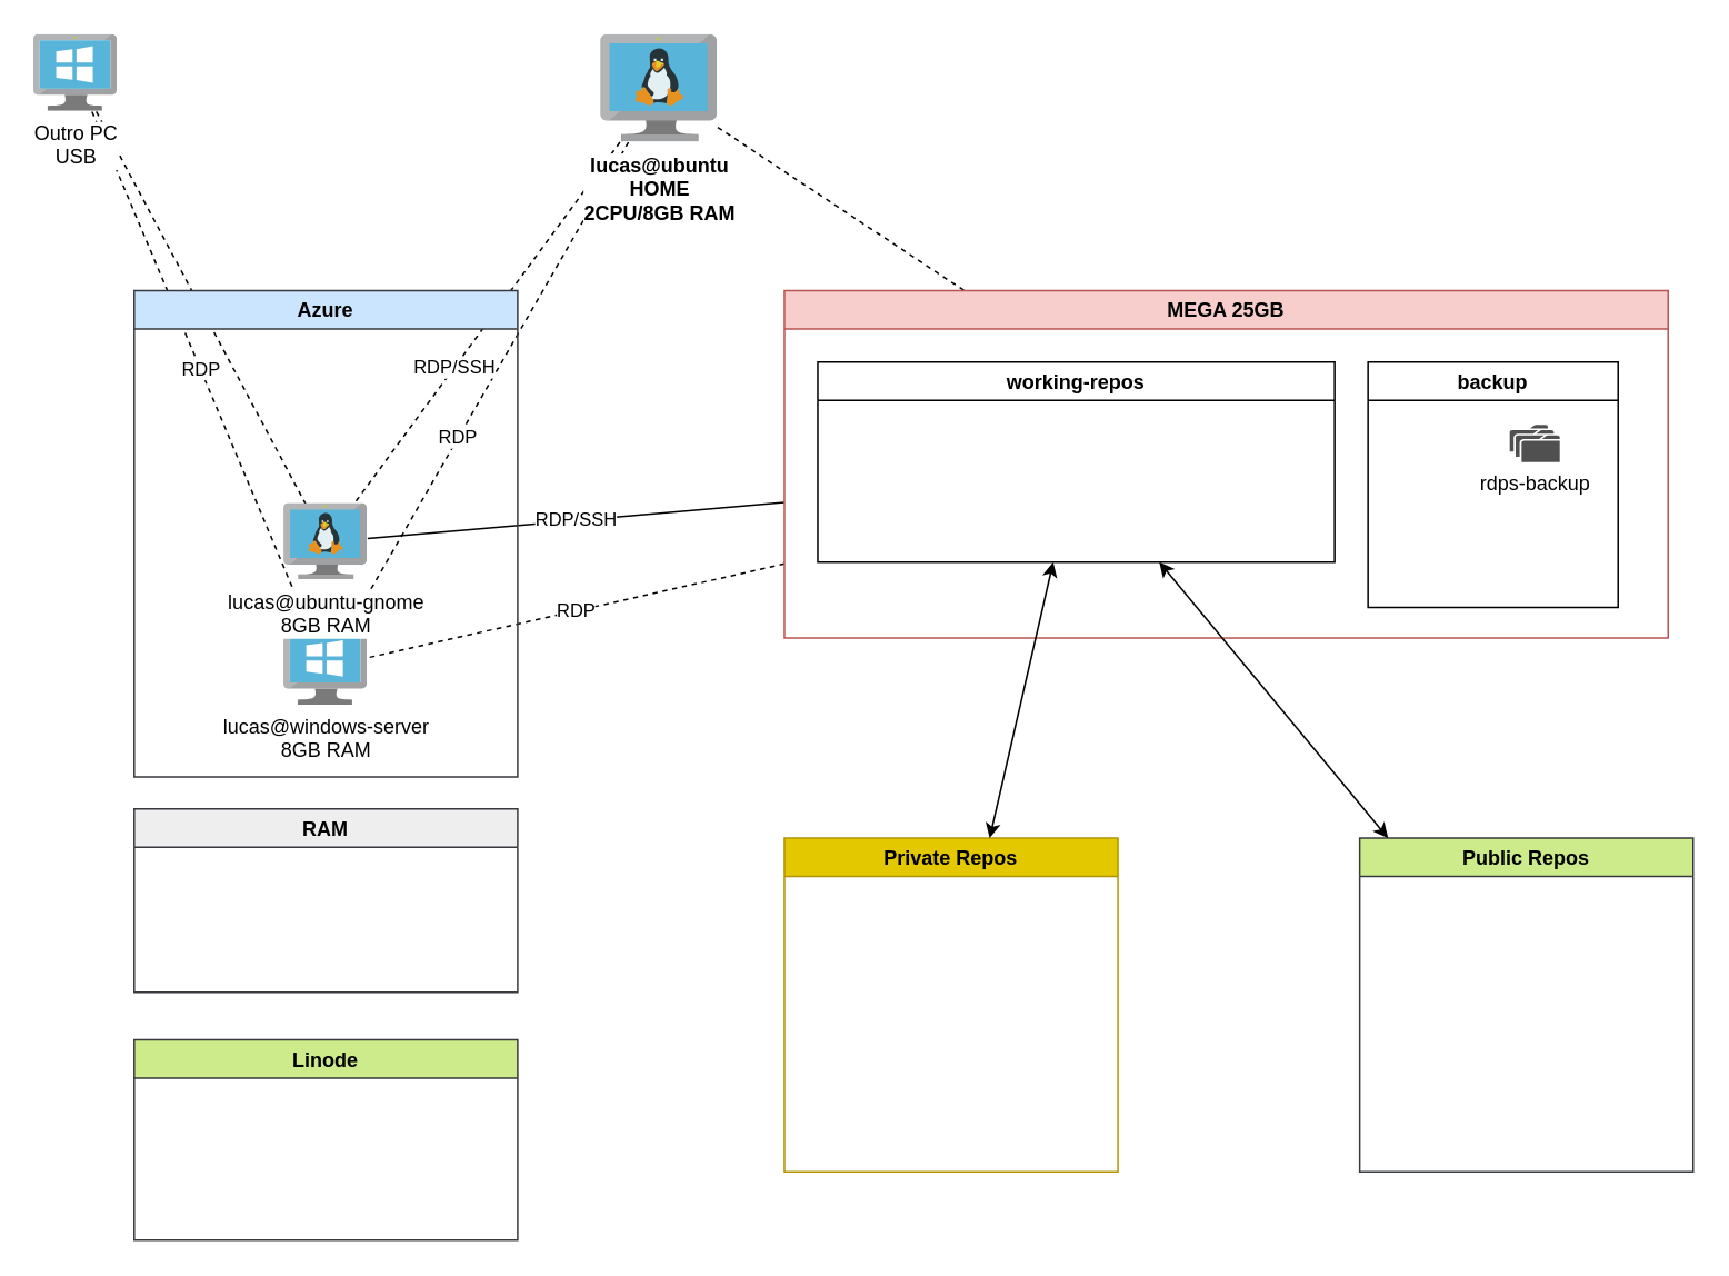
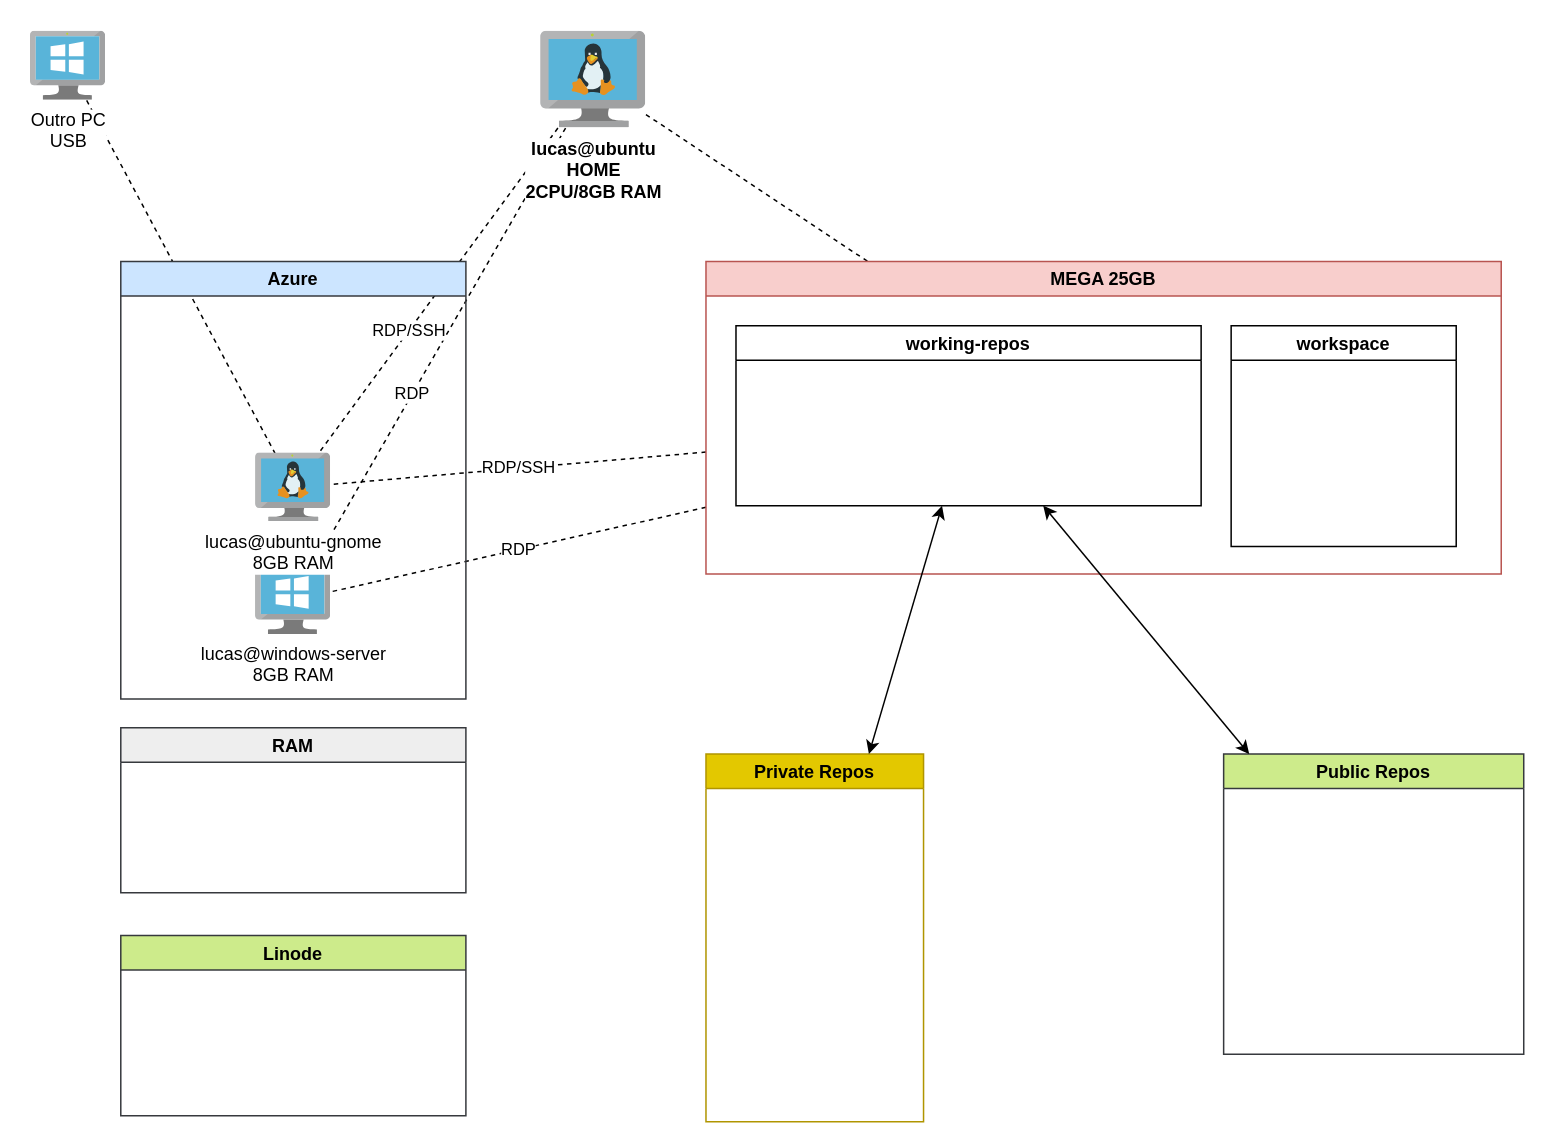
- <mxCell id="18" value="backup" style="swimlane;rounded=0;sketch=0;" parent="16" vertex="1"><mxGeometry x="350" y="42.75" width="150" height="147.25" as="geometry" /></mxCell>
+ <mxCell id="18" value="workspace" style="swimlane;rounded=0;sketch=0;" parent="16" vertex="1"><mxGeometry x="350" y="42.75" width="150" height="147.25" as="geometry" /></mxCell>
- <mxCell id="19" value="rdps-backup" style="pointerEvents=1;shadow=0;dashed=0;html=1;strokeColor=none;fillColor=#505050;labelPosition=center;verticalLabelPosition=bottom;verticalAlign=top;outlineConnect=0;align=center;shape=mxgraph.office.concepts.folders;" parent="18" vertex="1"><mxGeometry x="85" y="37.75" width="30" height="22.25" as="geometry" /></mxCell>
- <mxCell id="11" value="RDP" style="edgeStyle=none;rounded=0;jumpStyle=none;orthogonalLoop=1;jettySize=auto;html=1;dashed=1;endArrow=none;endFill=0;" parent="1" source="12" target="14" edge="1"><mxGeometry relative="1" as="geometry" /></mxCell>
- <mxCell id="9" value="RDP/SSH" style="edgeStyle=none;rounded=0;orthogonalLoop=1;jettySize=auto;html=1;dashed=0;endArrow=none;endFill=0;" parent="1" source="16" target="15" edge="1"><mxGeometry relative="1" as="geometry" /></mxCell>
+ <mxCell id="9" value="RDP/SSH" style="edgeStyle=none;rounded=0;orthogonalLoop=1;jettySize=auto;html=1;dashed=1;endArrow=none;endFill=0;" parent="1" source="16" target="15" edge="1"><mxGeometry relative="1" as="geometry" /></mxCell>
- <mxCell id="21" value="Private Repos" style="swimlane;rounded=0;sketch=0;fillColor=#e3c800;strokeColor=#B09500;fontColor=#000000;" parent="1" vertex="1"><mxGeometry x="470" y="502" width="200" height="200" as="geometry" /></mxCell>
+ <mxCell id="21" value="Private Repos" style="swimlane;rounded=0;sketch=0;fillColor=#e3c800;strokeColor=#B09500;fontColor=#000000;" parent="1" vertex="1"><mxGeometry x="470" y="502" width="145" height="245" as="geometry" /></mxCell>
